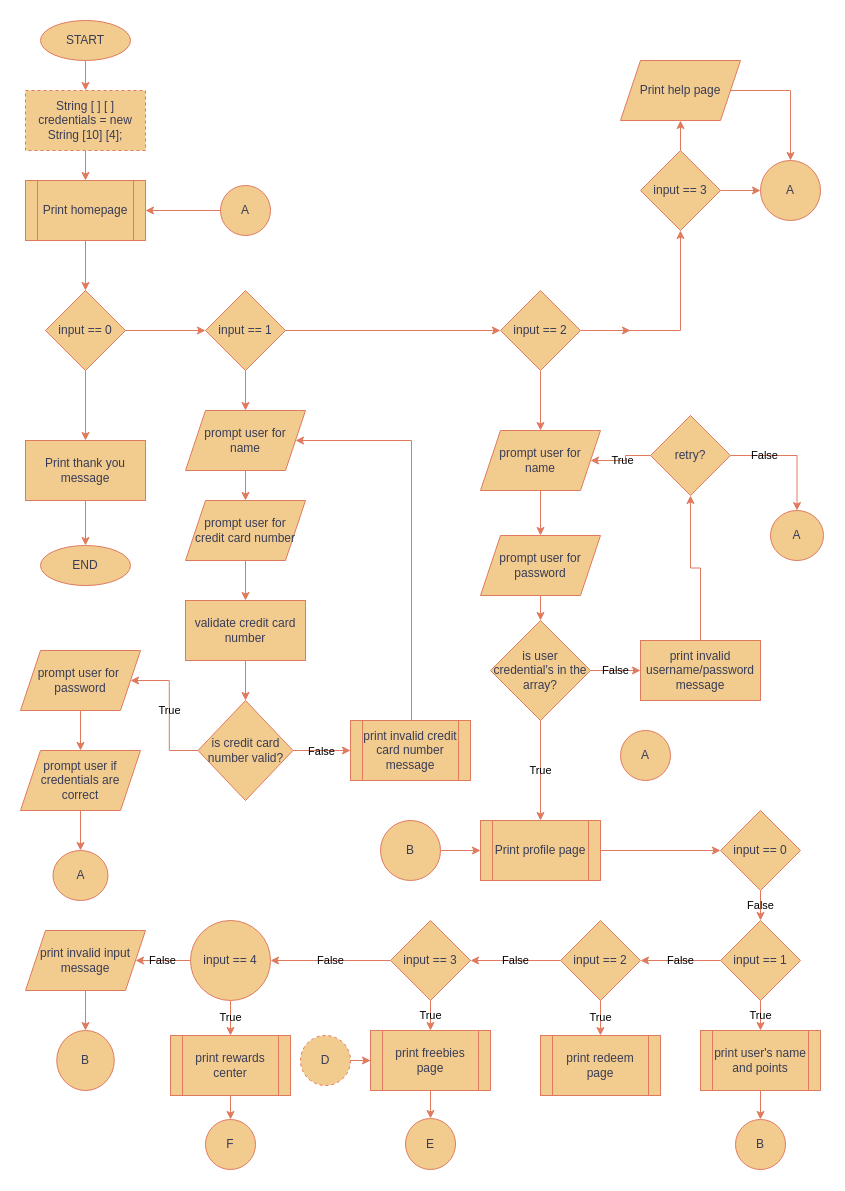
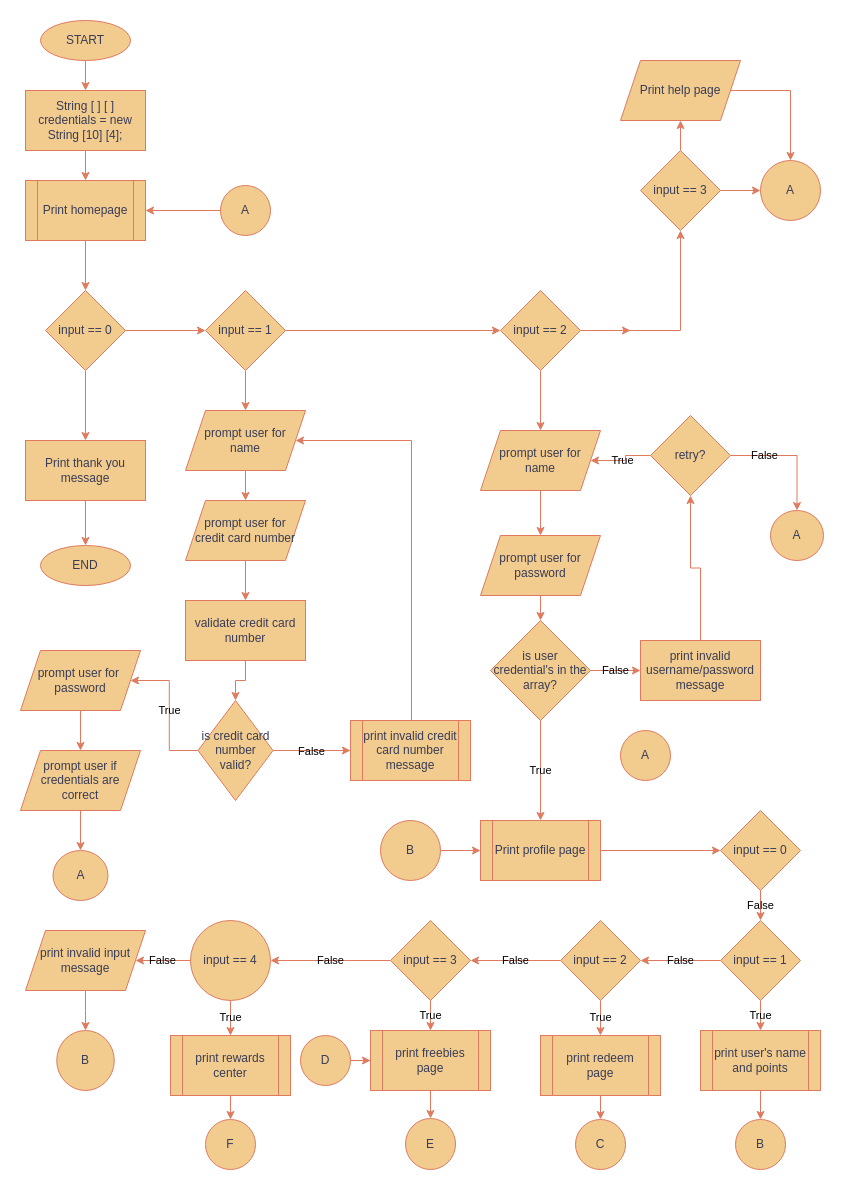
- <mxCell id="6" value="String [ ] [ ] credentials = new String [10] [4];" style="whiteSpace=wrap;html=1;rounded=0;labelBackgroundColor=none;fillColor=#F2CC8F;strokeColor=#E07A5F;fontColor=#393C56;dashed=1;" parent="1" vertex="1"><mxGeometry x="25" y="90" width="120" height="60" as="geometry" /></mxCell>
+ <mxCell id="6" value="String [ ] [ ] credentials = new String [10] [4];" style="whiteSpace=wrap;html=1;rounded=0;labelBackgroundColor=none;fillColor=#F2CC8F;strokeColor=#E07A5F;fontColor=#393C56;" parent="1" vertex="1"><mxGeometry x="25" y="90" width="120" height="60" as="geometry" /></mxCell>
- <mxCell id="37" value="is credit card number valid?" style="rhombus;whiteSpace=wrap;html=1;rounded=0;labelBackgroundColor=none;fillColor=#F2CC8F;strokeColor=#E07A5F;fontColor=#393C56;" parent="1" vertex="1"><mxGeometry x="197.5" y="700" width="95" height="100" as="geometry" /></mxCell>
+ <mxCell id="37" value="is credit card number valid?" style="rhombus;whiteSpace=wrap;html=1;rounded=0;labelBackgroundColor=none;fillColor=#F2CC8F;strokeColor=#E07A5F;fontColor=#393C56;" parent="1" vertex="1"><mxGeometry x="197.5" y="700" width="75" height="100" as="geometry" /></mxCell>
- <mxCell id="89" value="D" style="ellipse;whiteSpace=wrap;html=1;aspect=fixed;strokeColor=#E07A5F;fontColor=#393C56;fillColor=#F2CC8F;labelBackgroundColor=none;dashed=1;" parent="1" vertex="1"><mxGeometry x="300" y="1035" width="50" height="50" as="geometry" /></mxCell>
+ <mxCell id="89" value="D" style="ellipse;whiteSpace=wrap;html=1;aspect=fixed;strokeColor=#E07A5F;fontColor=#393C56;fillColor=#F2CC8F;labelBackgroundColor=none;" parent="1" vertex="1"><mxGeometry x="300" y="1035" width="50" height="50" as="geometry" /></mxCell>
+ <mxCell id="76" value="" style="edgeStyle=orthogonalEdgeStyle;rounded=0;orthogonalLoop=1;jettySize=auto;html=1;strokeColor=#E07A5F;fontColor=#393C56;fillColor=#F2CC8F;" parent="1" source="77" target="91" edge="1"><mxGeometry relative="1" as="geometry" /></mxCell>
+ <mxCell id="91" value="C" style="ellipse;whiteSpace=wrap;html=1;aspect=fixed;strokeColor=#E07A5F;fontColor=#393C56;fillColor=#F2CC8F;labelBackgroundColor=none;" parent="1" vertex="1"><mxGeometry x="575" y="1119" width="50" height="50" as="geometry" /></mxCell>
